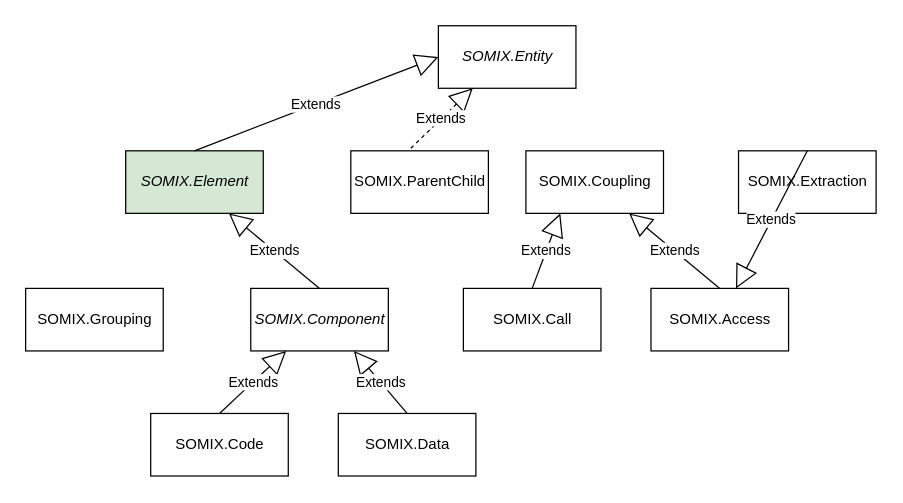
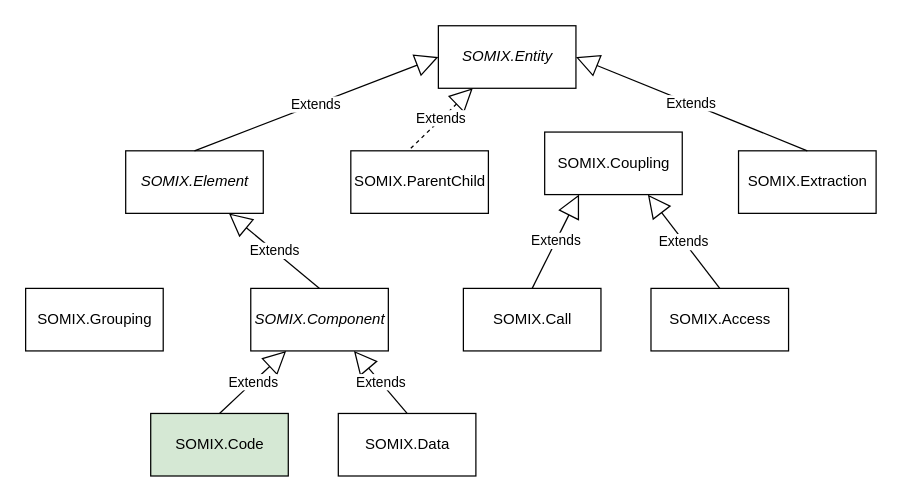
- <mxCell id="3" value="&lt;i&gt;SOMIX.Element&lt;/i&gt;" style="html=1;fillColor=#d5e8d4;" vertex="1" parent="1"><mxGeometry x="100" y="120" width="110" height="50" as="geometry" /></mxCell>
+ <mxCell id="3" value="&lt;i&gt;SOMIX.Element&lt;/i&gt;" style="html=1;" vertex="1" parent="1"><mxGeometry x="100" y="120" width="110" height="50" as="geometry" /></mxCell>
- <mxCell id="14" value="SOMIX.Coupling" style="html=1;" vertex="1" parent="1"><mxGeometry x="420" y="120" width="110" height="50" as="geometry" /></mxCell>
+ <mxCell id="14" value="SOMIX.Coupling" style="html=1;" vertex="1" parent="1"><mxGeometry x="435" y="105" width="110" height="50" as="geometry" /></mxCell>
- <mxCell id="20" value="Extends" style="endArrow=block;endSize=16;endFill=0;html=1;rounded=0;exitX=0.5;exitY=0;exitDx=0;exitDy=0;" edge="1" parent="1" source="19" target="17"><mxGeometry width="160" relative="1" as="geometry"><mxPoint x="546" y="140" as="sourcePoint" /><mxPoint x="456" y="80" as="targetPoint" /></mxGeometry></mxCell>
+ <mxCell id="20" value="Extends" style="endArrow=block;endSize=16;endFill=0;html=1;rounded=0;exitX=0.5;exitY=0;exitDx=0;exitDy=0;entryX=1;entryY=0.5;entryDx=0;entryDy=0;" edge="1" parent="1" source="19" target="2"><mxGeometry width="160" relative="1" as="geometry"><mxPoint x="546" y="140" as="sourcePoint" /><mxPoint x="456" y="80" as="targetPoint" /></mxGeometry></mxCell>
- <mxCell id="8" value="SOMIX.Code" style="html=1;" vertex="1" parent="1"><mxGeometry x="120" y="330" width="110" height="50" as="geometry" /></mxCell>
+ <mxCell id="8" value="SOMIX.Code" style="html=1;fillColor=#d5e8d4;" vertex="1" parent="1"><mxGeometry x="120" y="330" width="110" height="50" as="geometry" /></mxCell>
